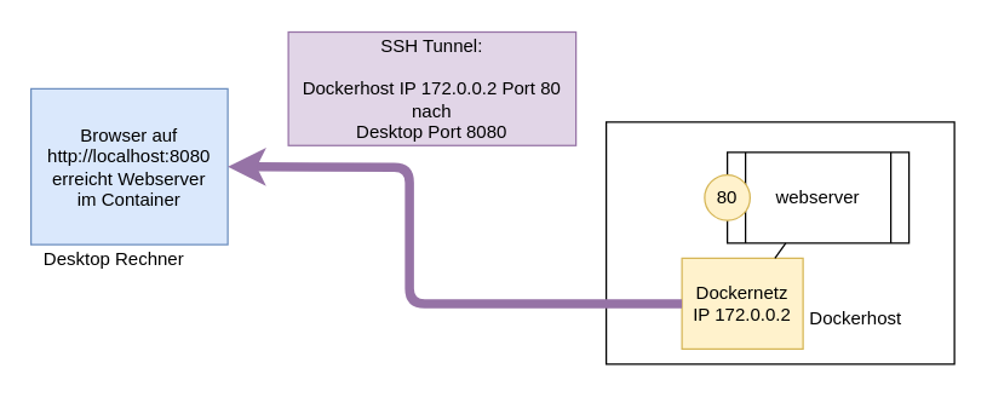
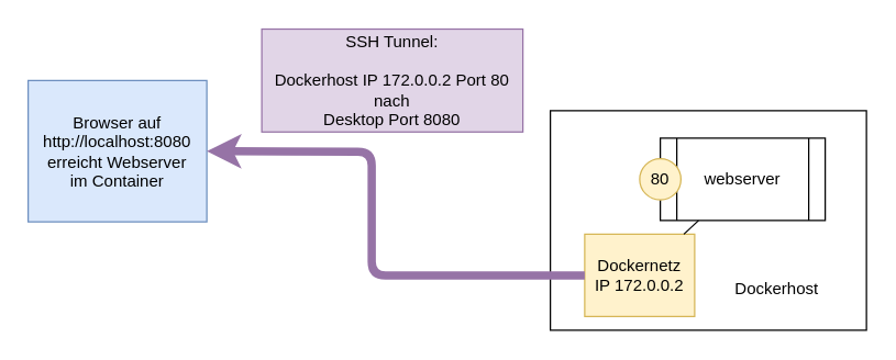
- <mxCell id="11" value="Desktop Rechner" style="text;html=1;strokeColor=none;fillColor=none;align=center;verticalAlign=middle;whiteSpace=wrap;rounded=0;" vertex="1" parent="1"><mxGeometry x="20" y="161" width="110" height="20" as="geometry" /></mxCell>
- <mxCell id="6" value="&lt;div&gt;Dockernetz&lt;/div&gt;&lt;div&gt;IP 172.0.0.2&lt;br&gt;&lt;/div&gt;" style="text;html=1;strokeColor=#d6b656;fillColor=#fff2cc;align=center;verticalAlign=middle;whiteSpace=wrap;rounded=0;" vertex="1" parent="1"><mxGeometry x="450" y="170" width="80" height="60" as="geometry" /></mxCell>
+ <mxCell id="6" value="&lt;div&gt;Dockernetz&lt;/div&gt;&lt;div&gt;IP 172.0.0.2&lt;br&gt;&lt;/div&gt;" style="text;html=1;strokeColor=#d6b656;fillColor=#fff2cc;align=center;verticalAlign=middle;whiteSpace=wrap;rounded=0;" vertex="1" parent="1"><mxGeometry x="425" y="170" width="80" height="60" as="geometry" /></mxCell>
